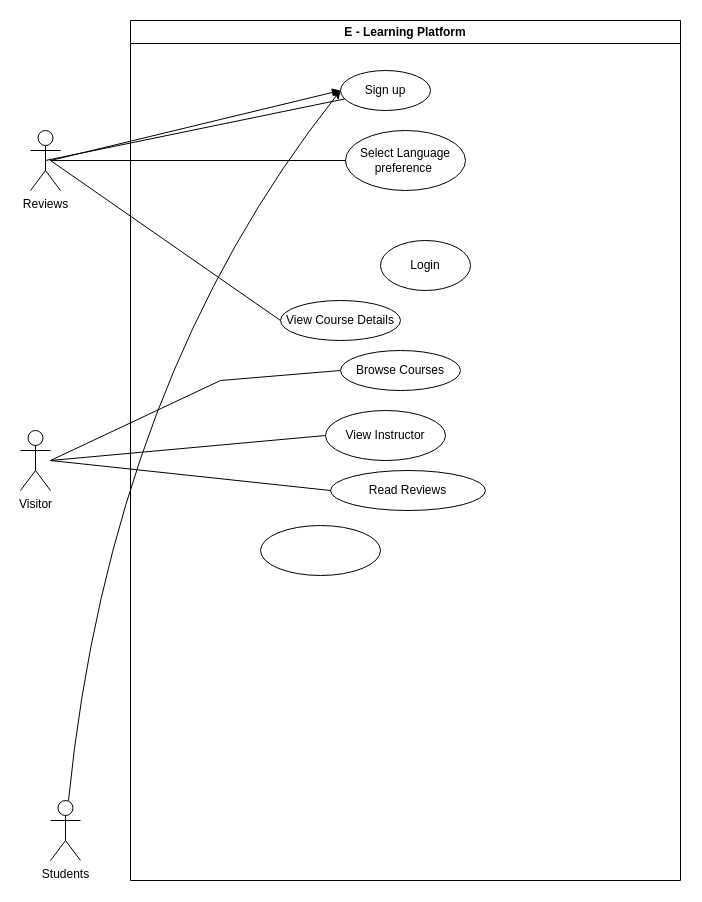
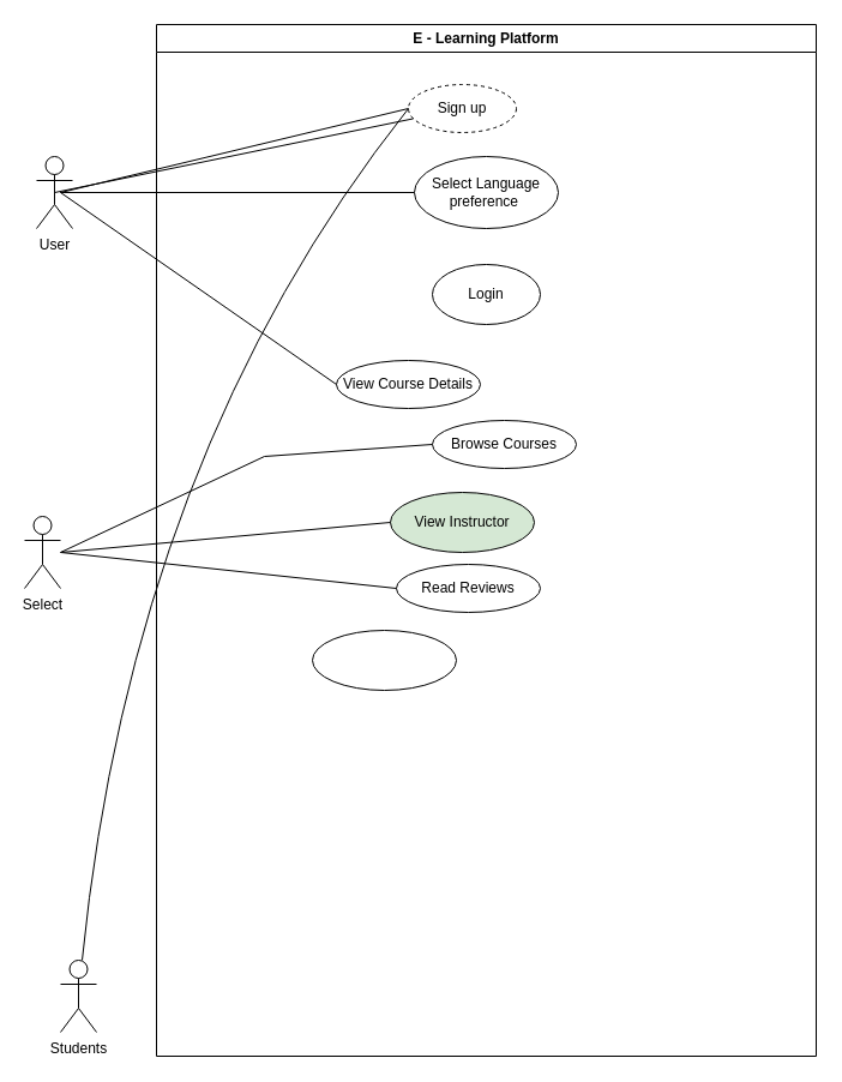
- <mxCell id="3" value="Sign up" style="ellipse;whiteSpace=wrap;html=1;" vertex="1" parent="2"><mxGeometry x="210" y="50" width="90" height="40" as="geometry" /></mxCell>
+ <mxCell id="3" value="Sign up" style="ellipse;whiteSpace=wrap;html=1;dashed=1;" vertex="1" parent="2"><mxGeometry x="210" y="50" width="90" height="40" as="geometry" /></mxCell>
- <mxCell id="8" value="" style="endArrow=block;html=1;rounded=0;entryX=0;entryY=0.5;entryDx=0;entryDy=0;exitX=0;exitY=0.5;exitDx=0;exitDy=0;" edge="1" parent="2" source="7" target="3"><mxGeometry width="50" height="50" relative="1" as="geometry"><mxPoint x="170" y="140" as="sourcePoint" /><mxPoint x="320" y="290" as="targetPoint" /><Array as="points"><mxPoint x="-80" y="140" /></Array></mxGeometry></mxCell>
+ <mxCell id="8" value="" style="endArrow=none;html=1;rounded=0;entryX=0;entryY=0.5;entryDx=0;entryDy=0;exitX=0;exitY=0.5;exitDx=0;exitDy=0;" edge="1" parent="2" source="7" target="3"><mxGeometry width="50" height="50" relative="1" as="geometry"><mxPoint x="170" y="140" as="sourcePoint" /><mxPoint x="320" y="290" as="targetPoint" /><Array as="points"><mxPoint x="-80" y="140" /></Array></mxGeometry></mxCell>
- <mxCell id="20" value="" style="endArrow=classic;html=1;rounded=0;entryX=0;entryY=0.5;entryDx=0;entryDy=0;curved=1;" edge="1" parent="1" source="19" target="3"><mxGeometry width="50" height="50" relative="1" as="geometry"><mxPoint x="420" y="600" as="sourcePoint" /><mxPoint x="470" y="550" as="targetPoint" /><Array as="points"><mxPoint x="110" y="380" /></Array></mxGeometry></mxCell>
+ <mxCell id="20" value="" style="endArrow=none;html=1;rounded=0;entryX=0;entryY=0.5;entryDx=0;entryDy=0;curved=1;" edge="1" parent="1" source="19" target="3"><mxGeometry width="50" height="50" relative="1" as="geometry"><mxPoint x="420" y="600" as="sourcePoint" /><mxPoint x="470" y="550" as="targetPoint" /><Array as="points"><mxPoint x="110" y="380" /></Array></mxGeometry></mxCell>
- <mxCell id="12" value="Reviews" style="shape=umlActor;verticalLabelPosition=bottom;verticalAlign=top;html=1;outlineConnect=0;" vertex="1" parent="1"><mxGeometry x="30" y="130" width="30" height="60" as="geometry" /></mxCell>
+ <mxCell id="12" value="User" style="shape=umlActor;verticalLabelPosition=bottom;verticalAlign=top;html=1;outlineConnect=0;" vertex="1" parent="1"><mxGeometry x="30" y="130" width="30" height="60" as="geometry" /></mxCell>
- <mxCell id="4" value="Login" style="ellipse;whiteSpace=wrap;html=1;" vertex="1" parent="2"><mxGeometry x="250" y="220" width="90" height="50" as="geometry" /></mxCell>
+ <mxCell id="4" value="Login" style="ellipse;whiteSpace=wrap;html=1;" vertex="1" parent="2"><mxGeometry x="230" y="200" width="90" height="50" as="geometry" /></mxCell>
- <mxCell id="6" value="Browse Courses" style="ellipse;whiteSpace=wrap;html=1;" vertex="1" parent="2"><mxGeometry x="210" y="330" width="120" height="40" as="geometry" /></mxCell>
+ <mxCell id="6" value="Browse Courses" style="ellipse;whiteSpace=wrap;html=1;" vertex="1" parent="2"><mxGeometry x="230" y="330" width="120" height="40" as="geometry" /></mxCell>
- <mxCell id="9" value="View Instructor" style="ellipse;whiteSpace=wrap;html=1;" vertex="1" parent="2"><mxGeometry x="195" y="390" width="120" height="50" as="geometry" /></mxCell>
+ <mxCell id="9" value="View Instructor" style="ellipse;whiteSpace=wrap;html=1;fillColor=#d5e8d4;" vertex="1" parent="2"><mxGeometry x="195" y="390" width="120" height="50" as="geometry" /></mxCell>
- <mxCell id="10" value="Read Reviews" style="ellipse;whiteSpace=wrap;html=1;" vertex="1" parent="2"><mxGeometry x="200" y="450" width="155" height="40" as="geometry" /></mxCell>
+ <mxCell id="10" value="Read Reviews" style="ellipse;whiteSpace=wrap;html=1;" vertex="1" parent="2"><mxGeometry x="200" y="450" width="120" height="40" as="geometry" /></mxCell>
- <mxCell id="13" value="Visitor" style="shape=umlActor;verticalLabelPosition=bottom;verticalAlign=top;html=1;outlineConnect=0;" vertex="1" parent="1"><mxGeometry x="20" y="430" width="30" height="60" as="geometry" /></mxCell>
+ <mxCell id="13" value="Select" style="shape=umlActor;verticalLabelPosition=bottom;verticalAlign=top;html=1;outlineConnect=0;" vertex="1" parent="1"><mxGeometry x="20" y="430" width="30" height="60" as="geometry" /></mxCell>
